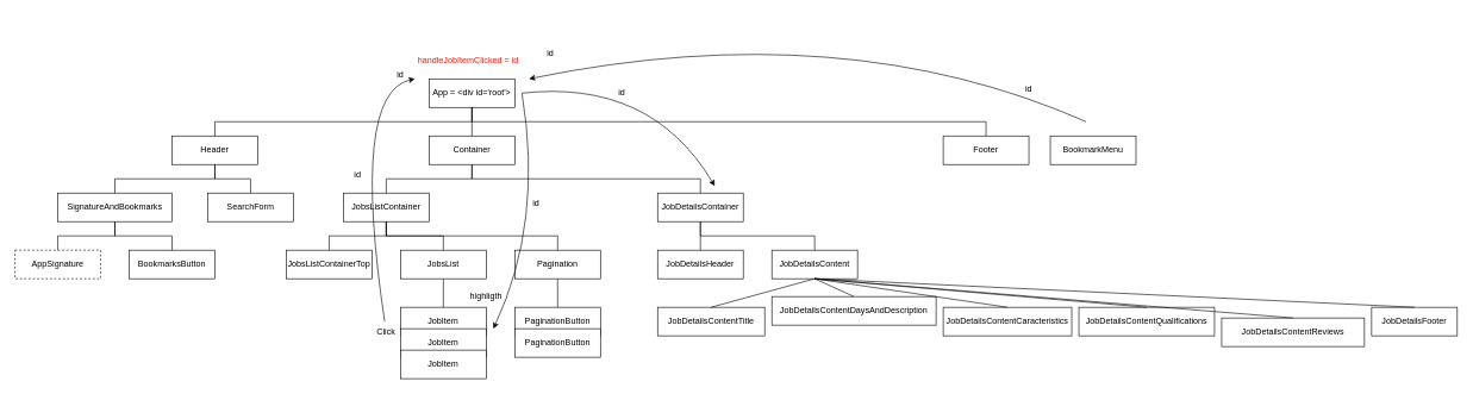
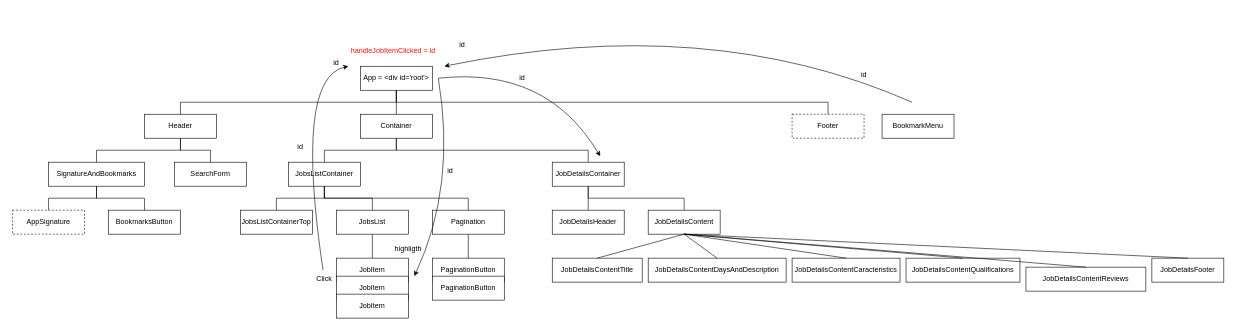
- <mxCell id="5" value="Footer" style="rounded=0;whiteSpace=wrap;html=1;" parent="1" vertex="1"><mxGeometry x="1320" y="190" width="120" height="40" as="geometry" /></mxCell>
+ <mxCell id="5" value="Footer" style="rounded=0;whiteSpace=wrap;html=1;dashed=1;" parent="1" vertex="1"><mxGeometry x="1320" y="190" width="120" height="40" as="geometry" /></mxCell>
- <mxCell id="38" value="JobDetailsContentDaysAndDescription" style="rounded=0;whiteSpace=wrap;html=1;" parent="1" vertex="1"><mxGeometry x="1080" y="415" width="230" height="40" as="geometry" /></mxCell>
+ <mxCell id="38" value="JobDetailsContentDaysAndDescription" style="rounded=0;whiteSpace=wrap;html=1;" parent="1" vertex="1"><mxGeometry x="1080" y="430" width="230" height="40" as="geometry" /></mxCell>
